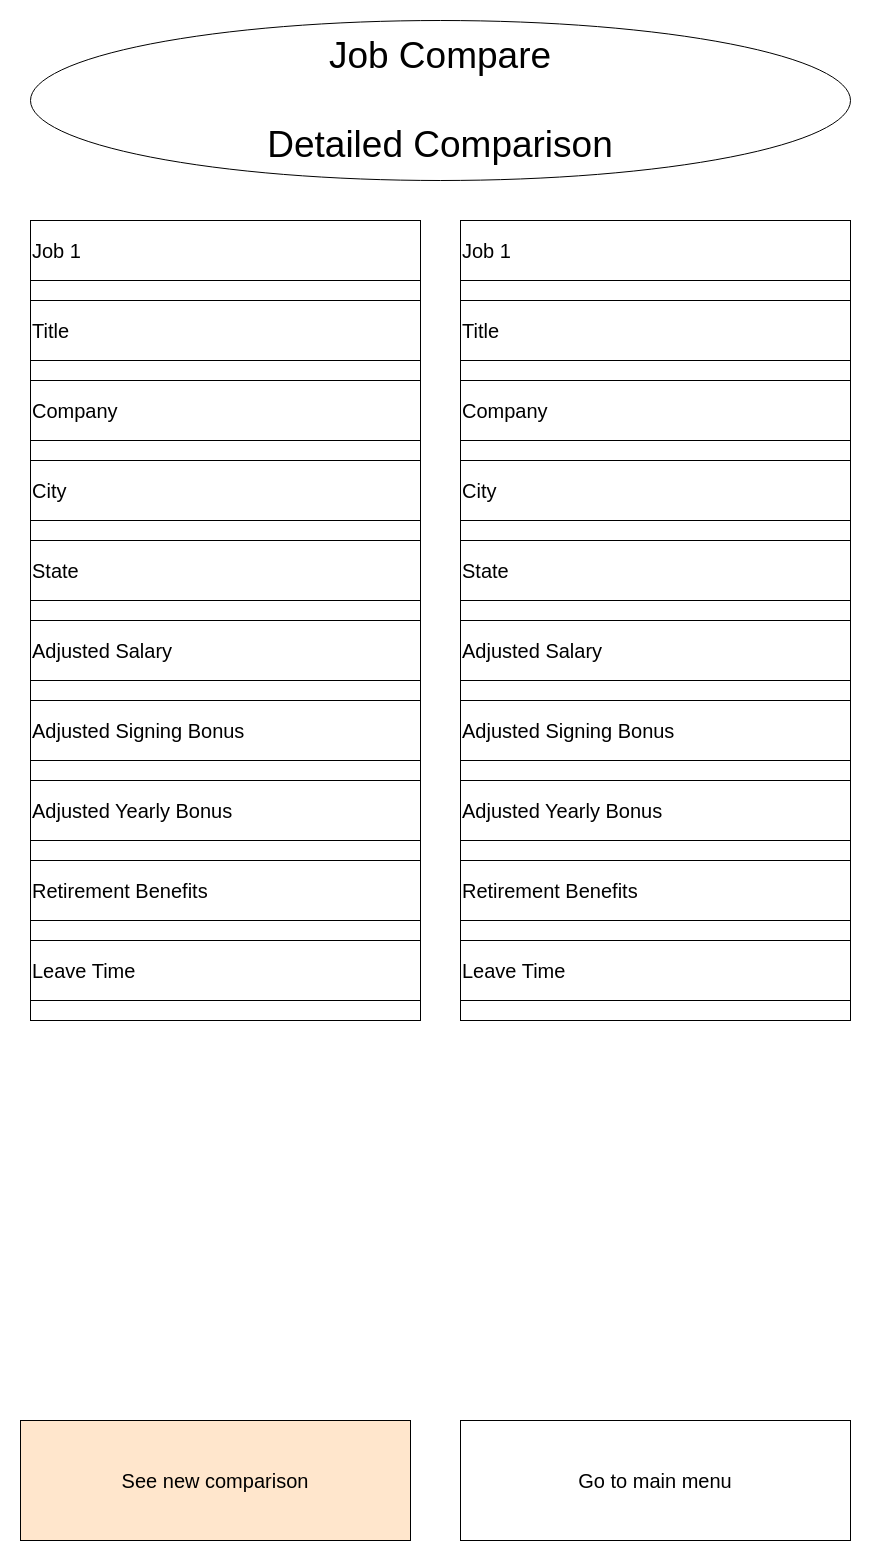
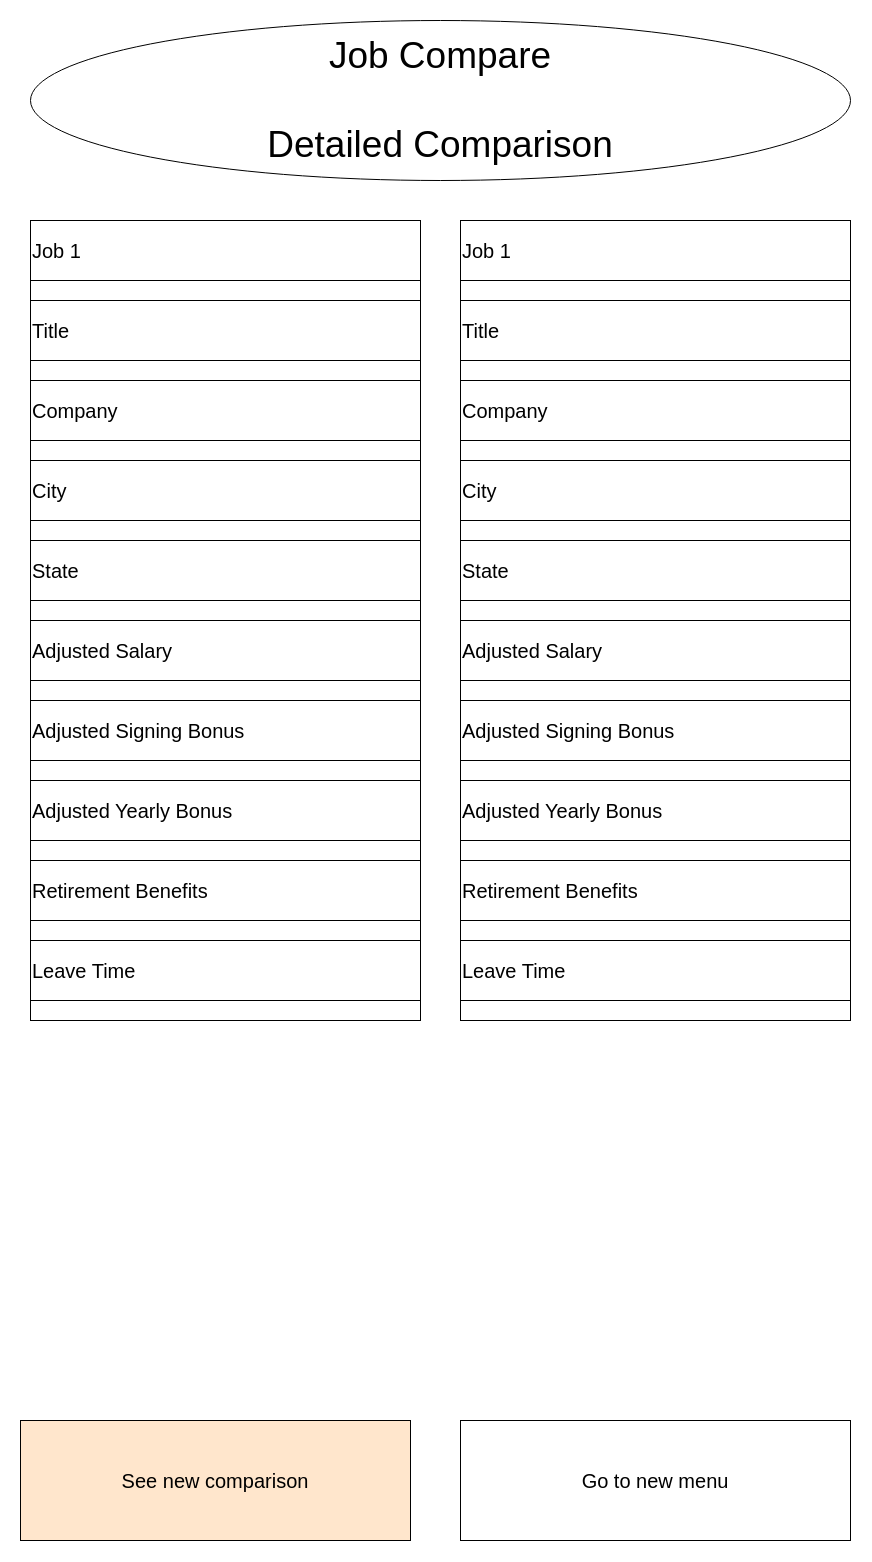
- <mxCell id="26" value="&lt;span style=&quot;font-size: 20px&quot;&gt;Go to main menu&lt;/span&gt;" style="rounded=0;whiteSpace=wrap;html=1;align=center;" vertex="1" parent="1"><mxGeometry x="460" y="1420" width="390" height="120" as="geometry" /></mxCell>
+ <mxCell id="26" value="&lt;span style=&quot;font-size: 20px&quot;&gt;Go to new menu&lt;/span&gt;" style="rounded=0;whiteSpace=wrap;html=1;align=center;" vertex="1" parent="1"><mxGeometry x="460" y="1420" width="390" height="120" as="geometry" /></mxCell>
